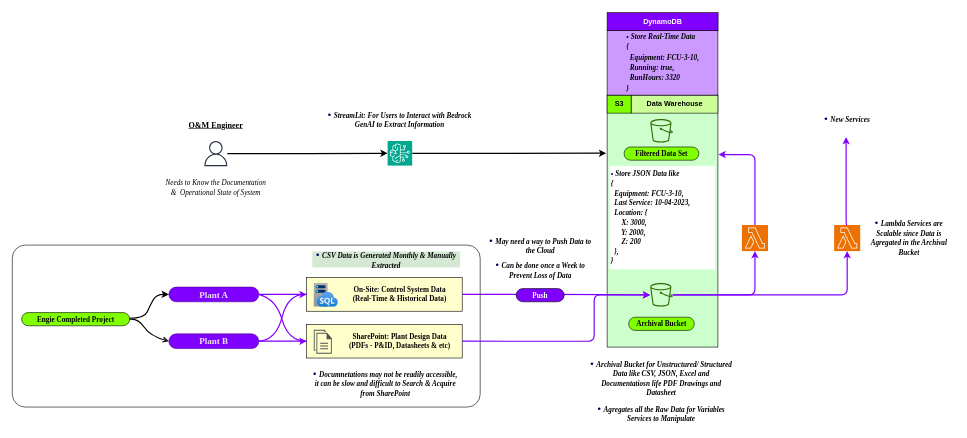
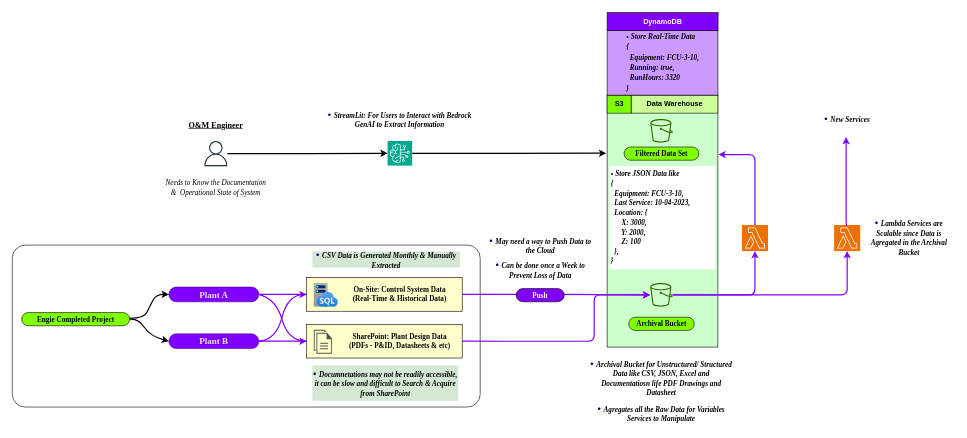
- <mxCell id="45" value="&lt;font style=&quot;font-size: 12px;&quot;&gt;&lt;span style=&quot;font-family: &amp;quot;Google Sans&amp;quot;, Arial, sans-serif;&quot;&gt;&lt;font style=&quot;&quot; color=&quot;#000066&quot;&gt;•&lt;/font&gt;&lt;/span&gt;&lt;span style=&quot;color: rgb(191, 191, 191); font-family: &amp;quot;Google Sans&amp;quot;, Arial, sans-serif;&quot;&gt;&amp;nbsp;&lt;/span&gt;&lt;i style=&quot;font-family: &amp;quot;Comic Sans MS&amp;quot;;&quot;&gt;&lt;b&gt;Store JSON Data like&lt;/b&gt;&lt;/i&gt;&lt;/font&gt;&lt;div style=&quot;&quot;&gt;&lt;i style=&quot;font-family: &amp;quot;Comic Sans MS&amp;quot;;&quot;&gt;&lt;b&gt;&lt;font style=&quot;font-size: 12px;&quot;&gt;{&lt;/font&gt;&lt;/b&gt;&lt;/i&gt;&lt;/div&gt;&lt;div style=&quot;&quot;&gt;&lt;i style=&quot;font-family: &amp;quot;Comic Sans MS&amp;quot;;&quot;&gt;&lt;b&gt;&lt;font style=&quot;font-size: 12px;&quot;&gt;&amp;nbsp; Equipment: FCU-3-10,&lt;/font&gt;&lt;/b&gt;&lt;/i&gt;&lt;/div&gt;&lt;div style=&quot;&quot;&gt;&lt;font style=&quot;font-size: 12px;&quot; face=&quot;Comic Sans MS&quot;&gt;&lt;b&gt;&lt;i&gt;&amp;nbsp; Last Service: 10-04-2023,&lt;/i&gt;&lt;/b&gt;&lt;/font&gt;&lt;/div&gt;&lt;div style=&quot;&quot;&gt;&lt;font style=&quot;font-size: 12px;&quot; face=&quot;Comic Sans MS&quot;&gt;&lt;b&gt;&lt;i&gt;&amp;nbsp; Location: {&lt;/i&gt;&lt;/b&gt;&lt;/font&gt;&lt;/div&gt;&lt;div style=&quot;&quot;&gt;&lt;font style=&quot;font-size: 12px;&quot; face=&quot;Comic Sans MS&quot;&gt;&lt;b&gt;&lt;i&gt;&amp;nbsp; &amp;nbsp; &amp;nbsp; X: 3000,&lt;/i&gt;&lt;/b&gt;&lt;/font&gt;&lt;/div&gt;&lt;div style=&quot;&quot;&gt;&lt;font style=&quot;font-size: 12px;&quot; face=&quot;Comic Sans MS&quot;&gt;&lt;b&gt;&lt;i&gt;&amp;nbsp; &amp;nbsp; &amp;nbsp; Y: 2000,&lt;/i&gt;&lt;/b&gt;&lt;/font&gt;&lt;/div&gt;&lt;div style=&quot;&quot;&gt;&lt;font style=&quot;font-size: 12px;&quot; face=&quot;Comic Sans MS&quot;&gt;&lt;b&gt;&lt;i&gt;&amp;nbsp; &amp;nbsp; &amp;nbsp; Z: 200&lt;/i&gt;&lt;/b&gt;&lt;/font&gt;&lt;/div&gt;&lt;div style=&quot;&quot;&gt;&lt;font style=&quot;font-size: 12px;&quot; face=&quot;Comic Sans MS&quot;&gt;&lt;b&gt;&lt;i&gt;&amp;nbsp; },&amp;nbsp;&lt;/i&gt;&lt;/b&gt;&lt;/font&gt;&lt;/div&gt;&lt;div style=&quot;&quot;&gt;&lt;font style=&quot;font-size: 12px;&quot; face=&quot;Comic Sans MS&quot;&gt;&lt;b style=&quot;&quot;&gt;&lt;i style=&quot;&quot;&gt;}&lt;/i&gt;&lt;/b&gt;&lt;/font&gt;&lt;/div&gt;" style="rounded=0;whiteSpace=wrap;html=1;fillColor=#FFFFFF;fontColor=#000000;strokeColor=#FFFFFF;fontSize=13.5;fontStyle=0;align=left;" vertex="1" parent="1"><mxGeometry x="1016.26" y="276.5" width="175" height="171.5" as="geometry" /></mxCell>
+ <mxCell id="45" value="&lt;font style=&quot;font-size: 12px;&quot;&gt;&lt;span style=&quot;font-family: &amp;quot;Google Sans&amp;quot;, Arial, sans-serif;&quot;&gt;&lt;font style=&quot;&quot; color=&quot;#000066&quot;&gt;•&lt;/font&gt;&lt;/span&gt;&lt;span style=&quot;color: rgb(191, 191, 191); font-family: &amp;quot;Google Sans&amp;quot;, Arial, sans-serif;&quot;&gt;&amp;nbsp;&lt;/span&gt;&lt;i style=&quot;font-family: &amp;quot;Comic Sans MS&amp;quot;;&quot;&gt;&lt;b&gt;Store JSON Data like&lt;/b&gt;&lt;/i&gt;&lt;/font&gt;&lt;div style=&quot;&quot;&gt;&lt;i style=&quot;font-family: &amp;quot;Comic Sans MS&amp;quot;;&quot;&gt;&lt;b&gt;&lt;font style=&quot;font-size: 12px;&quot;&gt;{&lt;/font&gt;&lt;/b&gt;&lt;/i&gt;&lt;/div&gt;&lt;div style=&quot;&quot;&gt;&lt;i style=&quot;font-family: &amp;quot;Comic Sans MS&amp;quot;;&quot;&gt;&lt;b&gt;&lt;font style=&quot;font-size: 12px;&quot;&gt;&amp;nbsp; Equipment: FCU-3-10,&lt;/font&gt;&lt;/b&gt;&lt;/i&gt;&lt;/div&gt;&lt;div style=&quot;&quot;&gt;&lt;font style=&quot;font-size: 12px;&quot; face=&quot;Comic Sans MS&quot;&gt;&lt;b&gt;&lt;i&gt;&amp;nbsp; Last Service: 10-04-2023,&lt;/i&gt;&lt;/b&gt;&lt;/font&gt;&lt;/div&gt;&lt;div style=&quot;&quot;&gt;&lt;font style=&quot;font-size: 12px;&quot; face=&quot;Comic Sans MS&quot;&gt;&lt;b&gt;&lt;i&gt;&amp;nbsp; Location: {&lt;/i&gt;&lt;/b&gt;&lt;/font&gt;&lt;/div&gt;&lt;div style=&quot;&quot;&gt;&lt;font style=&quot;font-size: 12px;&quot; face=&quot;Comic Sans MS&quot;&gt;&lt;b&gt;&lt;i&gt;&amp;nbsp; &amp;nbsp; &amp;nbsp; X: 3000,&lt;/i&gt;&lt;/b&gt;&lt;/font&gt;&lt;/div&gt;&lt;div style=&quot;&quot;&gt;&lt;font style=&quot;font-size: 12px;&quot; face=&quot;Comic Sans MS&quot;&gt;&lt;b&gt;&lt;i&gt;&amp;nbsp; &amp;nbsp; &amp;nbsp; Y: 2000,&lt;/i&gt;&lt;/b&gt;&lt;/font&gt;&lt;/div&gt;&lt;div style=&quot;&quot;&gt;&lt;font style=&quot;font-size: 12px;&quot; face=&quot;Comic Sans MS&quot;&gt;&lt;b&gt;&lt;i&gt;&amp;nbsp; &amp;nbsp; &amp;nbsp; Z: 100&lt;/i&gt;&lt;/b&gt;&lt;/font&gt;&lt;/div&gt;&lt;div style=&quot;&quot;&gt;&lt;font style=&quot;font-size: 12px;&quot; face=&quot;Comic Sans MS&quot;&gt;&lt;b&gt;&lt;i&gt;&amp;nbsp; },&amp;nbsp;&lt;/i&gt;&lt;/b&gt;&lt;/font&gt;&lt;/div&gt;&lt;div style=&quot;&quot;&gt;&lt;font style=&quot;font-size: 12px;&quot; face=&quot;Comic Sans MS&quot;&gt;&lt;b style=&quot;&quot;&gt;&lt;i style=&quot;&quot;&gt;}&lt;/i&gt;&lt;/b&gt;&lt;/font&gt;&lt;/div&gt;" style="rounded=0;whiteSpace=wrap;html=1;fillColor=#FFFFFF;fontColor=#000000;strokeColor=#FFFFFF;fontSize=13.5;fontStyle=0;align=left;" vertex="1" parent="1"><mxGeometry x="1016.26" y="276.5" width="175" height="171.5" as="geometry" /></mxCell>
- <mxCell id="14" value="" style="endArrow=open;html=1;rounded=0;curved=1;fillColor=#6a00ff;strokeColor=#000000;strokeWidth=2;entryX=0;entryY=0.5;entryDx=0;entryDy=0;endFill=1;exitX=1;exitY=0.5;exitDx=0;exitDy=0;" edge="1" parent="1" source="8" target="13"><mxGeometry width="50" height="50" relative="1" as="geometry"><mxPoint x="220" y="530" as="sourcePoint" /><mxPoint x="291" y="500" as="targetPoint" /><Array as="points"><mxPoint x="230" y="530" /><mxPoint x="250" y="560" /></Array></mxGeometry></mxCell>
+ <mxCell id="14" value="" style="endArrow=classic;html=1;rounded=0;curved=1;fillColor=#6a00ff;strokeColor=#000000;strokeWidth=2;entryX=0;entryY=0.5;entryDx=0;entryDy=0;endFill=1;exitX=1;exitY=0.5;exitDx=0;exitDy=0;" edge="1" parent="1" source="8" target="13"><mxGeometry width="50" height="50" relative="1" as="geometry"><mxPoint x="220" y="530" as="sourcePoint" /><mxPoint x="291" y="500" as="targetPoint" /><Array as="points"><mxPoint x="230" y="530" /><mxPoint x="250" y="560" /></Array></mxGeometry></mxCell>
- <mxCell id="29" value="&lt;span style=&quot;font-family: &amp;quot;Google Sans&amp;quot;, Arial, sans-serif; font-size: 16px; text-align: start;&quot;&gt;&lt;font color=&quot;#000066&quot;&gt;•&lt;/font&gt;&lt;/span&gt;&lt;span style=&quot;color: rgb(191, 191, 191); text-align: start; font-size: 16px; font-family: &amp;quot;Google Sans&amp;quot;, Arial, sans-serif;&quot;&gt;&amp;nbsp;&lt;/span&gt;&lt;i style=&quot;font-size: 12px; font-family: &amp;quot;Comic Sans MS&amp;quot;;&quot;&gt;&lt;b&gt;Documnetations may not be readily accessible, it can be slow and difficult to Search &amp;amp; Acquire from SharePoint&lt;/b&gt;&lt;/i&gt;" style="rounded=0;whiteSpace=wrap;html=1;fillColor=#FFFFFF;fontColor=#000000;strokeColor=#FFFFFF;fontSize=13.5;fontStyle=0" vertex="1" parent="1"><mxGeometry x="519.62" y="608" width="244.38" height="60" as="geometry" /></mxCell>
+ <mxCell id="29" value="&lt;span style=&quot;font-family: &amp;quot;Google Sans&amp;quot;, Arial, sans-serif; font-size: 16px; text-align: start;&quot;&gt;&lt;font color=&quot;#000066&quot;&gt;•&lt;/font&gt;&lt;/span&gt;&lt;span style=&quot;color: rgb(191, 191, 191); text-align: start; font-size: 16px; font-family: &amp;quot;Google Sans&amp;quot;, Arial, sans-serif;&quot;&gt;&amp;nbsp;&lt;/span&gt;&lt;i style=&quot;font-size: 12px; font-family: &amp;quot;Comic Sans MS&amp;quot;;&quot;&gt;&lt;b&gt;Documnetations may not be readily accessible, it can be slow and difficult to Search &amp;amp; Acquire from SharePoint&lt;/b&gt;&lt;/i&gt;" style="rounded=0;whiteSpace=wrap;html=1;fillColor=#d5e8d4;fontColor=#000000;strokeColor=#FFFFFF;fontSize=13.5;fontStyle=0;" vertex="1" parent="1"><mxGeometry x="519.62" y="608" width="244.38" height="60" as="geometry" /></mxCell>
